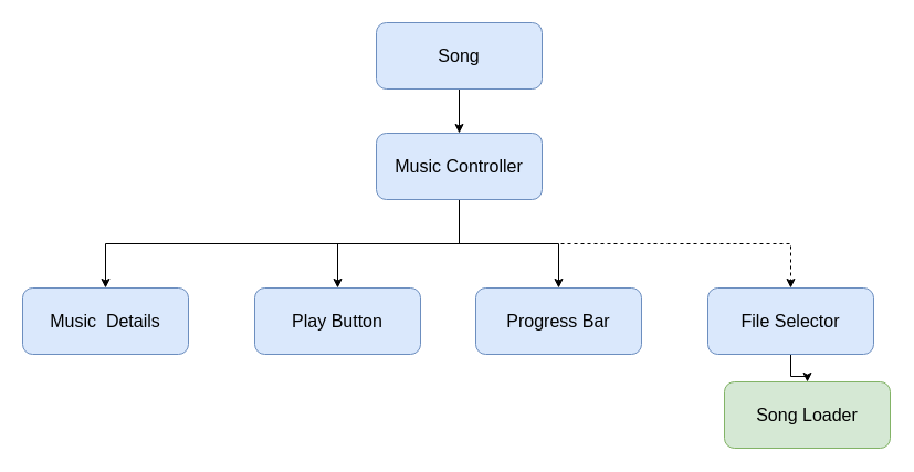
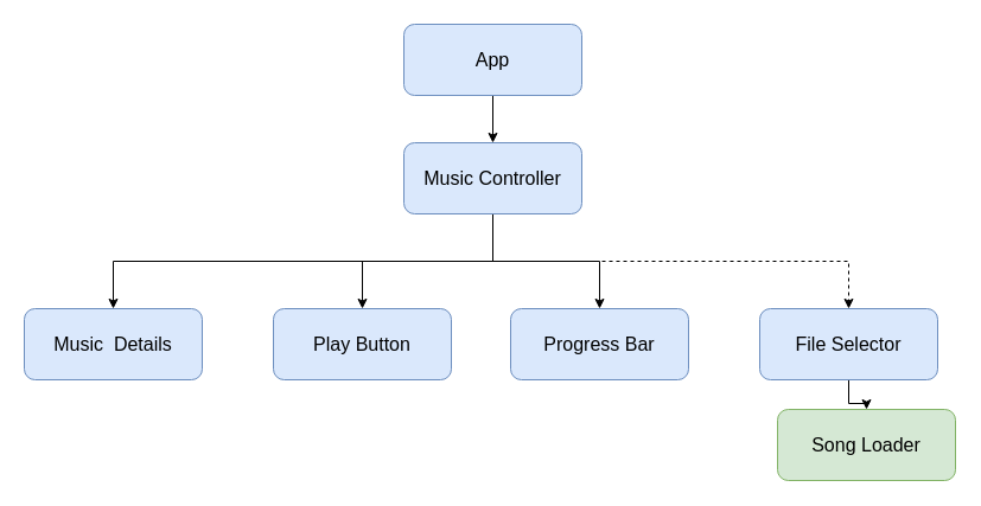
- <mxCell id="9" value="Song" style="rounded=1;whiteSpace=wrap;html=1;fontSize=16;fillColor=#dae8fc;strokeColor=#6c8ebf;" vertex="1" parent="1"><mxGeometry x="340" y="20" width="150" height="60" as="geometry" /></mxCell>
+ <mxCell id="9" value="App" style="rounded=1;whiteSpace=wrap;html=1;fontSize=16;fillColor=#dae8fc;strokeColor=#6c8ebf;" vertex="1" parent="1"><mxGeometry x="340" y="20" width="150" height="60" as="geometry" /></mxCell>
